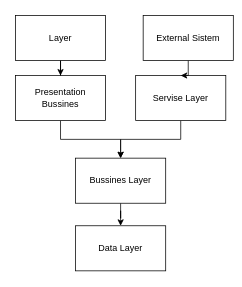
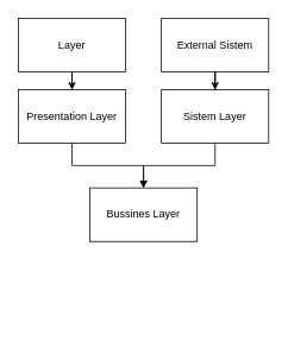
- <mxCell id="12" value="External Sistem" style="rounded=0;whiteSpace=wrap;html=1;" vertex="1" parent="1"><mxGeometry x="190" y="20" width="120" height="60" as="geometry" /></mxCell>
+ <mxCell id="12" value="External Sistem" style="rounded=0;whiteSpace=wrap;html=1;" vertex="1" parent="1"><mxGeometry x="180" y="20" width="120" height="60" as="geometry" /></mxCell>
- <mxCell id="6" value="Presentation Bussines" style="rounded=0;whiteSpace=wrap;html=1;" parent="1" vertex="1"><mxGeometry x="20" y="100" width="120" height="60" as="geometry" /></mxCell>
+ <mxCell id="6" value="Presentation Layer" style="rounded=0;whiteSpace=wrap;html=1;" parent="1" vertex="1"><mxGeometry x="20" y="100" width="120" height="60" as="geometry" /></mxCell>
- <mxCell id="10" value="Servise Layer" style="rounded=0;whiteSpace=wrap;html=1;" vertex="1" parent="1"><mxGeometry x="180" y="100" width="120" height="60" as="geometry" /></mxCell>
+ <mxCell id="10" value="Sistem Layer" style="rounded=0;whiteSpace=wrap;html=1;" vertex="1" parent="1"><mxGeometry x="180" y="100" width="120" height="60" as="geometry" /></mxCell>
- <mxCell id="3" value="" style="edgeStyle=orthogonalEdgeStyle;rounded=0;orthogonalLoop=1;jettySize=auto;html=1;" parent="1" source="4" target="2" edge="1"><mxGeometry relative="1" as="geometry" /></mxCell>
- <mxCell id="2" value="Data Layer" style="rounded=0;whiteSpace=wrap;html=1;" parent="1" vertex="1"><mxGeometry x="100" y="300" width="120" height="60" as="geometry" /></mxCell>
